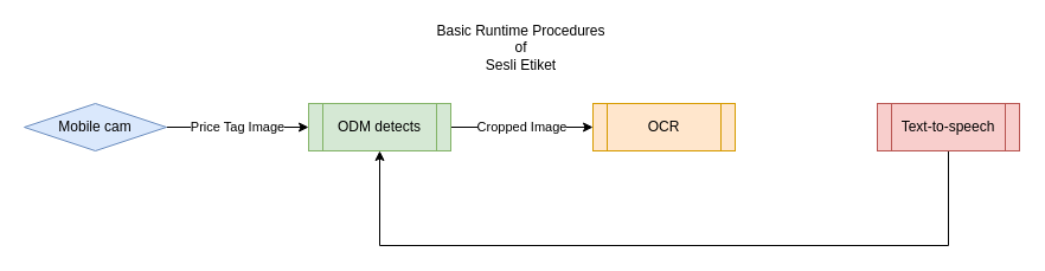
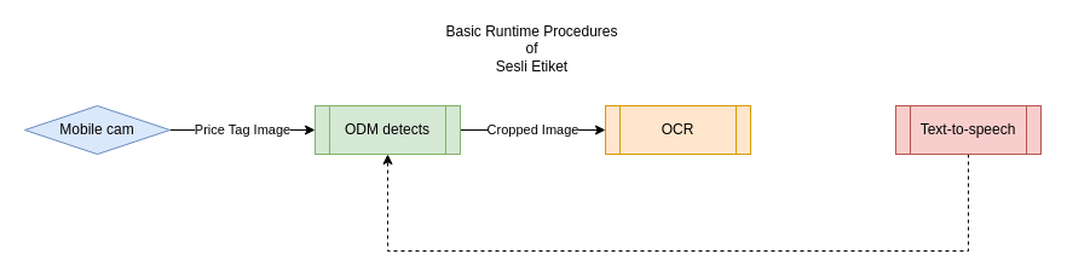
- <mxCell id="7" style="edgeStyle=orthogonalEdgeStyle;rounded=0;orthogonalLoop=1;jettySize=auto;html=1;" edge="1" parent="1" source="8" target="3"><mxGeometry relative="1" as="geometry"><Array as="points"><mxPoint x="800" y="207" /><mxPoint x="320" y="207" /></Array></mxGeometry></mxCell>
+ <mxCell id="7" style="edgeStyle=orthogonalEdgeStyle;rounded=0;orthogonalLoop=1;jettySize=auto;html=1;dashed=1;" edge="1" parent="1" source="8" target="3"><mxGeometry relative="1" as="geometry"><Array as="points"><mxPoint x="800" y="207" /><mxPoint x="320" y="207" /></Array></mxGeometry></mxCell>
